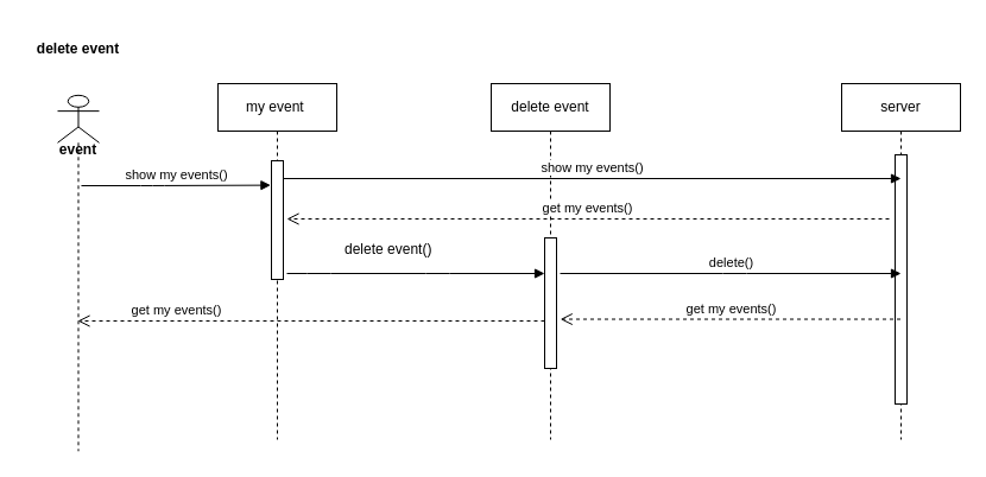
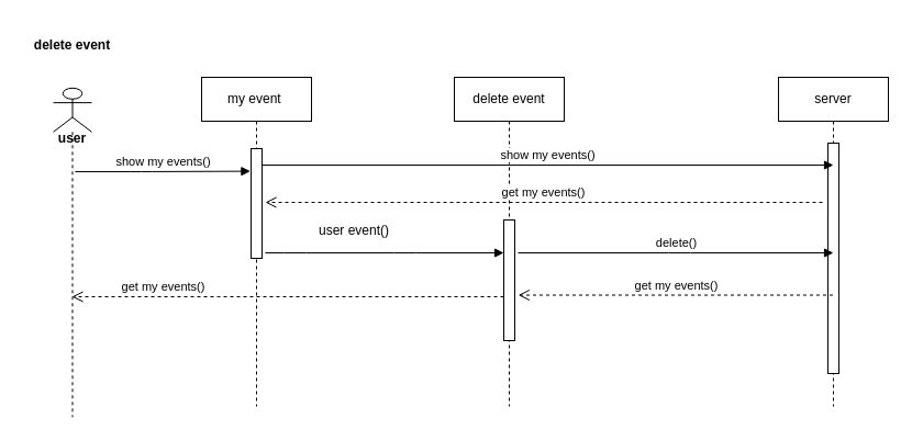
- <mxCell id="7" value="event" style="text;align=center;fontStyle=1;verticalAlign=middle;spacingLeft=3;spacingRight=3;strokeColor=none;rotatable=0;points=[[0,0.5],[1,0.5]];portConstraint=eastwest;" parent="6" vertex="1"><mxGeometry x="-7.5" y="40.2" width="50" height="10" as="geometry" /></mxCell>
+ <mxCell id="7" value="user" style="text;align=center;fontStyle=1;verticalAlign=middle;spacingLeft=3;spacingRight=3;strokeColor=none;rotatable=0;points=[[0,0.5],[1,0.5]];portConstraint=eastwest;" parent="6" vertex="1"><mxGeometry x="-7.5" y="40.2" width="50" height="10" as="geometry" /></mxCell>
- <mxCell id="9" value="delete event()" style="text;html=1;resizable=0;points=[];autosize=1;align=left;verticalAlign=top;spacingTop=-4;" parent="1" vertex="1"><mxGeometry x="288" y="200" width="90" height="20" as="geometry" /></mxCell>
+ <mxCell id="9" value="user event()" style="text;html=1;resizable=0;points=[];autosize=1;align=left;verticalAlign=top;spacingTop=-4;" parent="1" vertex="1"><mxGeometry x="288" y="200" width="90" height="20" as="geometry" /></mxCell>
